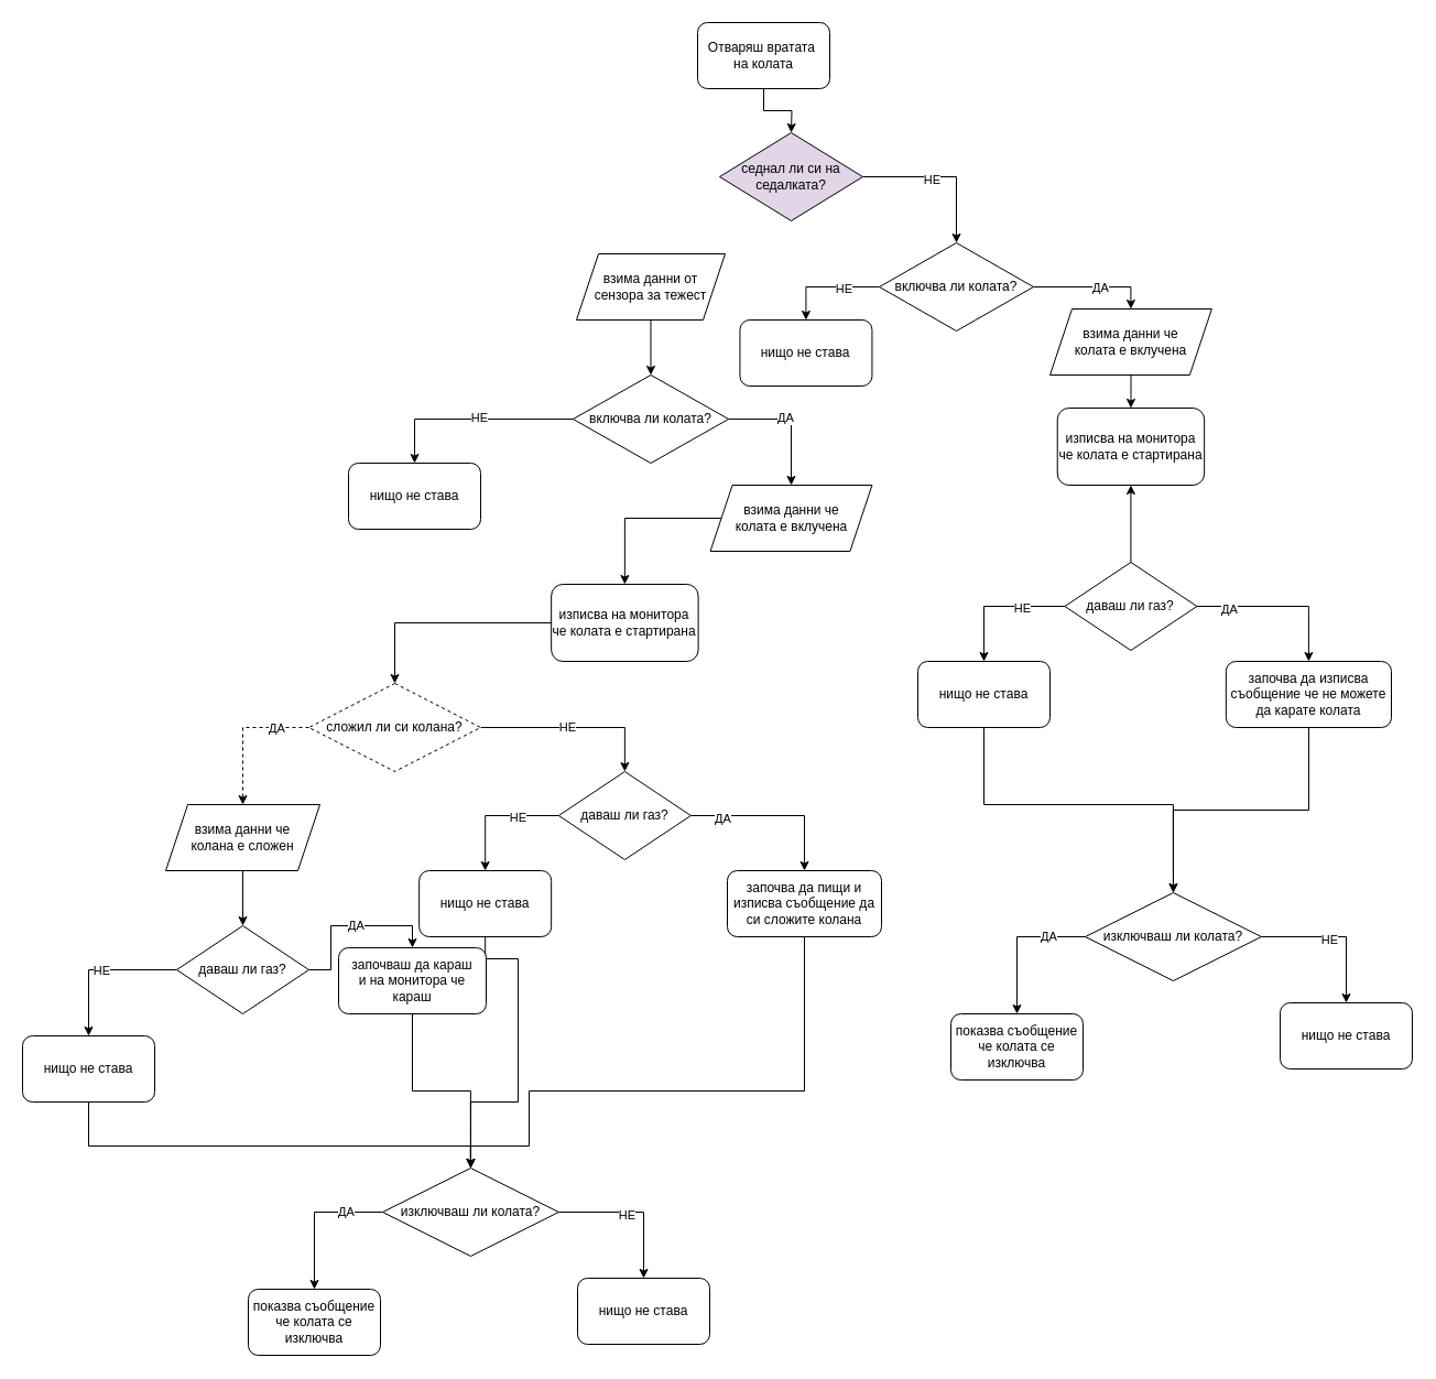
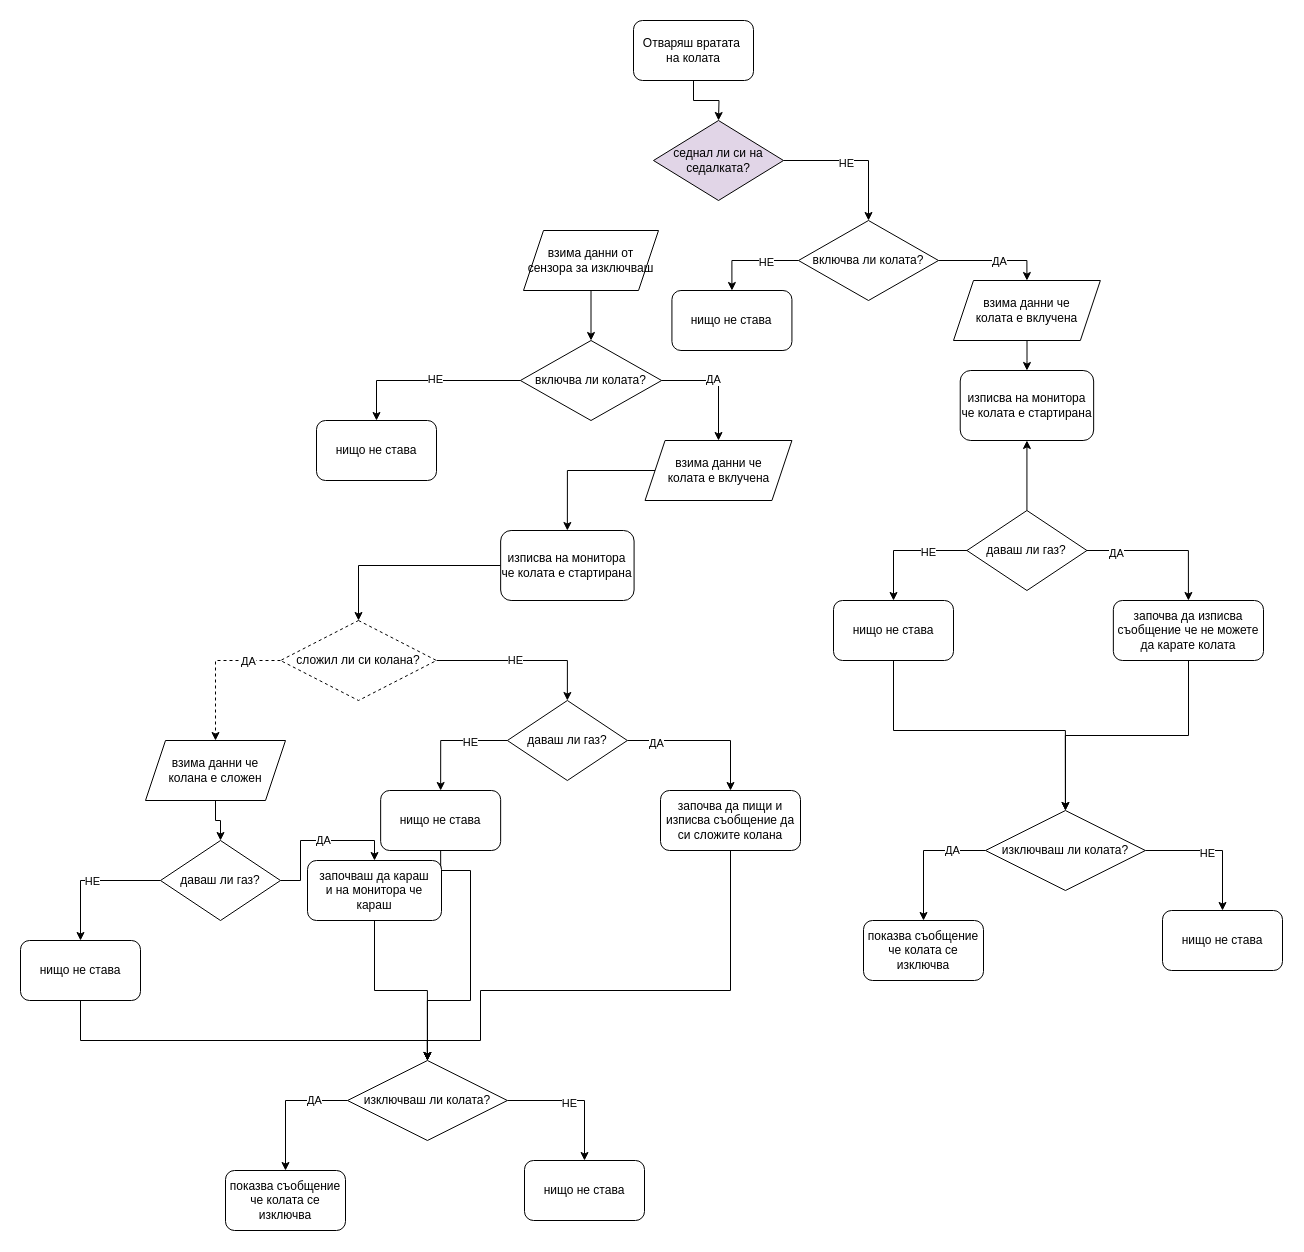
- <mxCell id="8" value="взима данни от сензора за тежест" style="shape=parallelogram;perimeter=parallelogramPerimeter;whiteSpace=wrap;html=1;fixedSize=1;" vertex="1" parent="1"><mxGeometry x="523" y="230" width="135" height="60" as="geometry" /></mxCell>
+ <mxCell id="8" value="взима данни от сензора за изключваш" style="shape=parallelogram;perimeter=parallelogramPerimeter;whiteSpace=wrap;html=1;fixedSize=1;" vertex="1" parent="1"><mxGeometry x="523" y="230" width="135" height="60" as="geometry" /></mxCell>
- <mxCell id="34" value="взима данни че&lt;div&gt;колана е сложен&lt;/div&gt;" style="shape=parallelogram;perimeter=parallelogramPerimeter;whiteSpace=wrap;html=1;fixedSize=1;" vertex="1" parent="1"><mxGeometry x="150" y="730" width="140" height="60" as="geometry" /></mxCell>
+ <mxCell id="34" value="взима данни че&lt;div&gt;колана е сложен&lt;/div&gt;" style="shape=parallelogram;perimeter=parallelogramPerimeter;whiteSpace=wrap;html=1;fixedSize=1;" vertex="1" parent="1"><mxGeometry x="145" y="740" width="140" height="60" as="geometry" /></mxCell>
